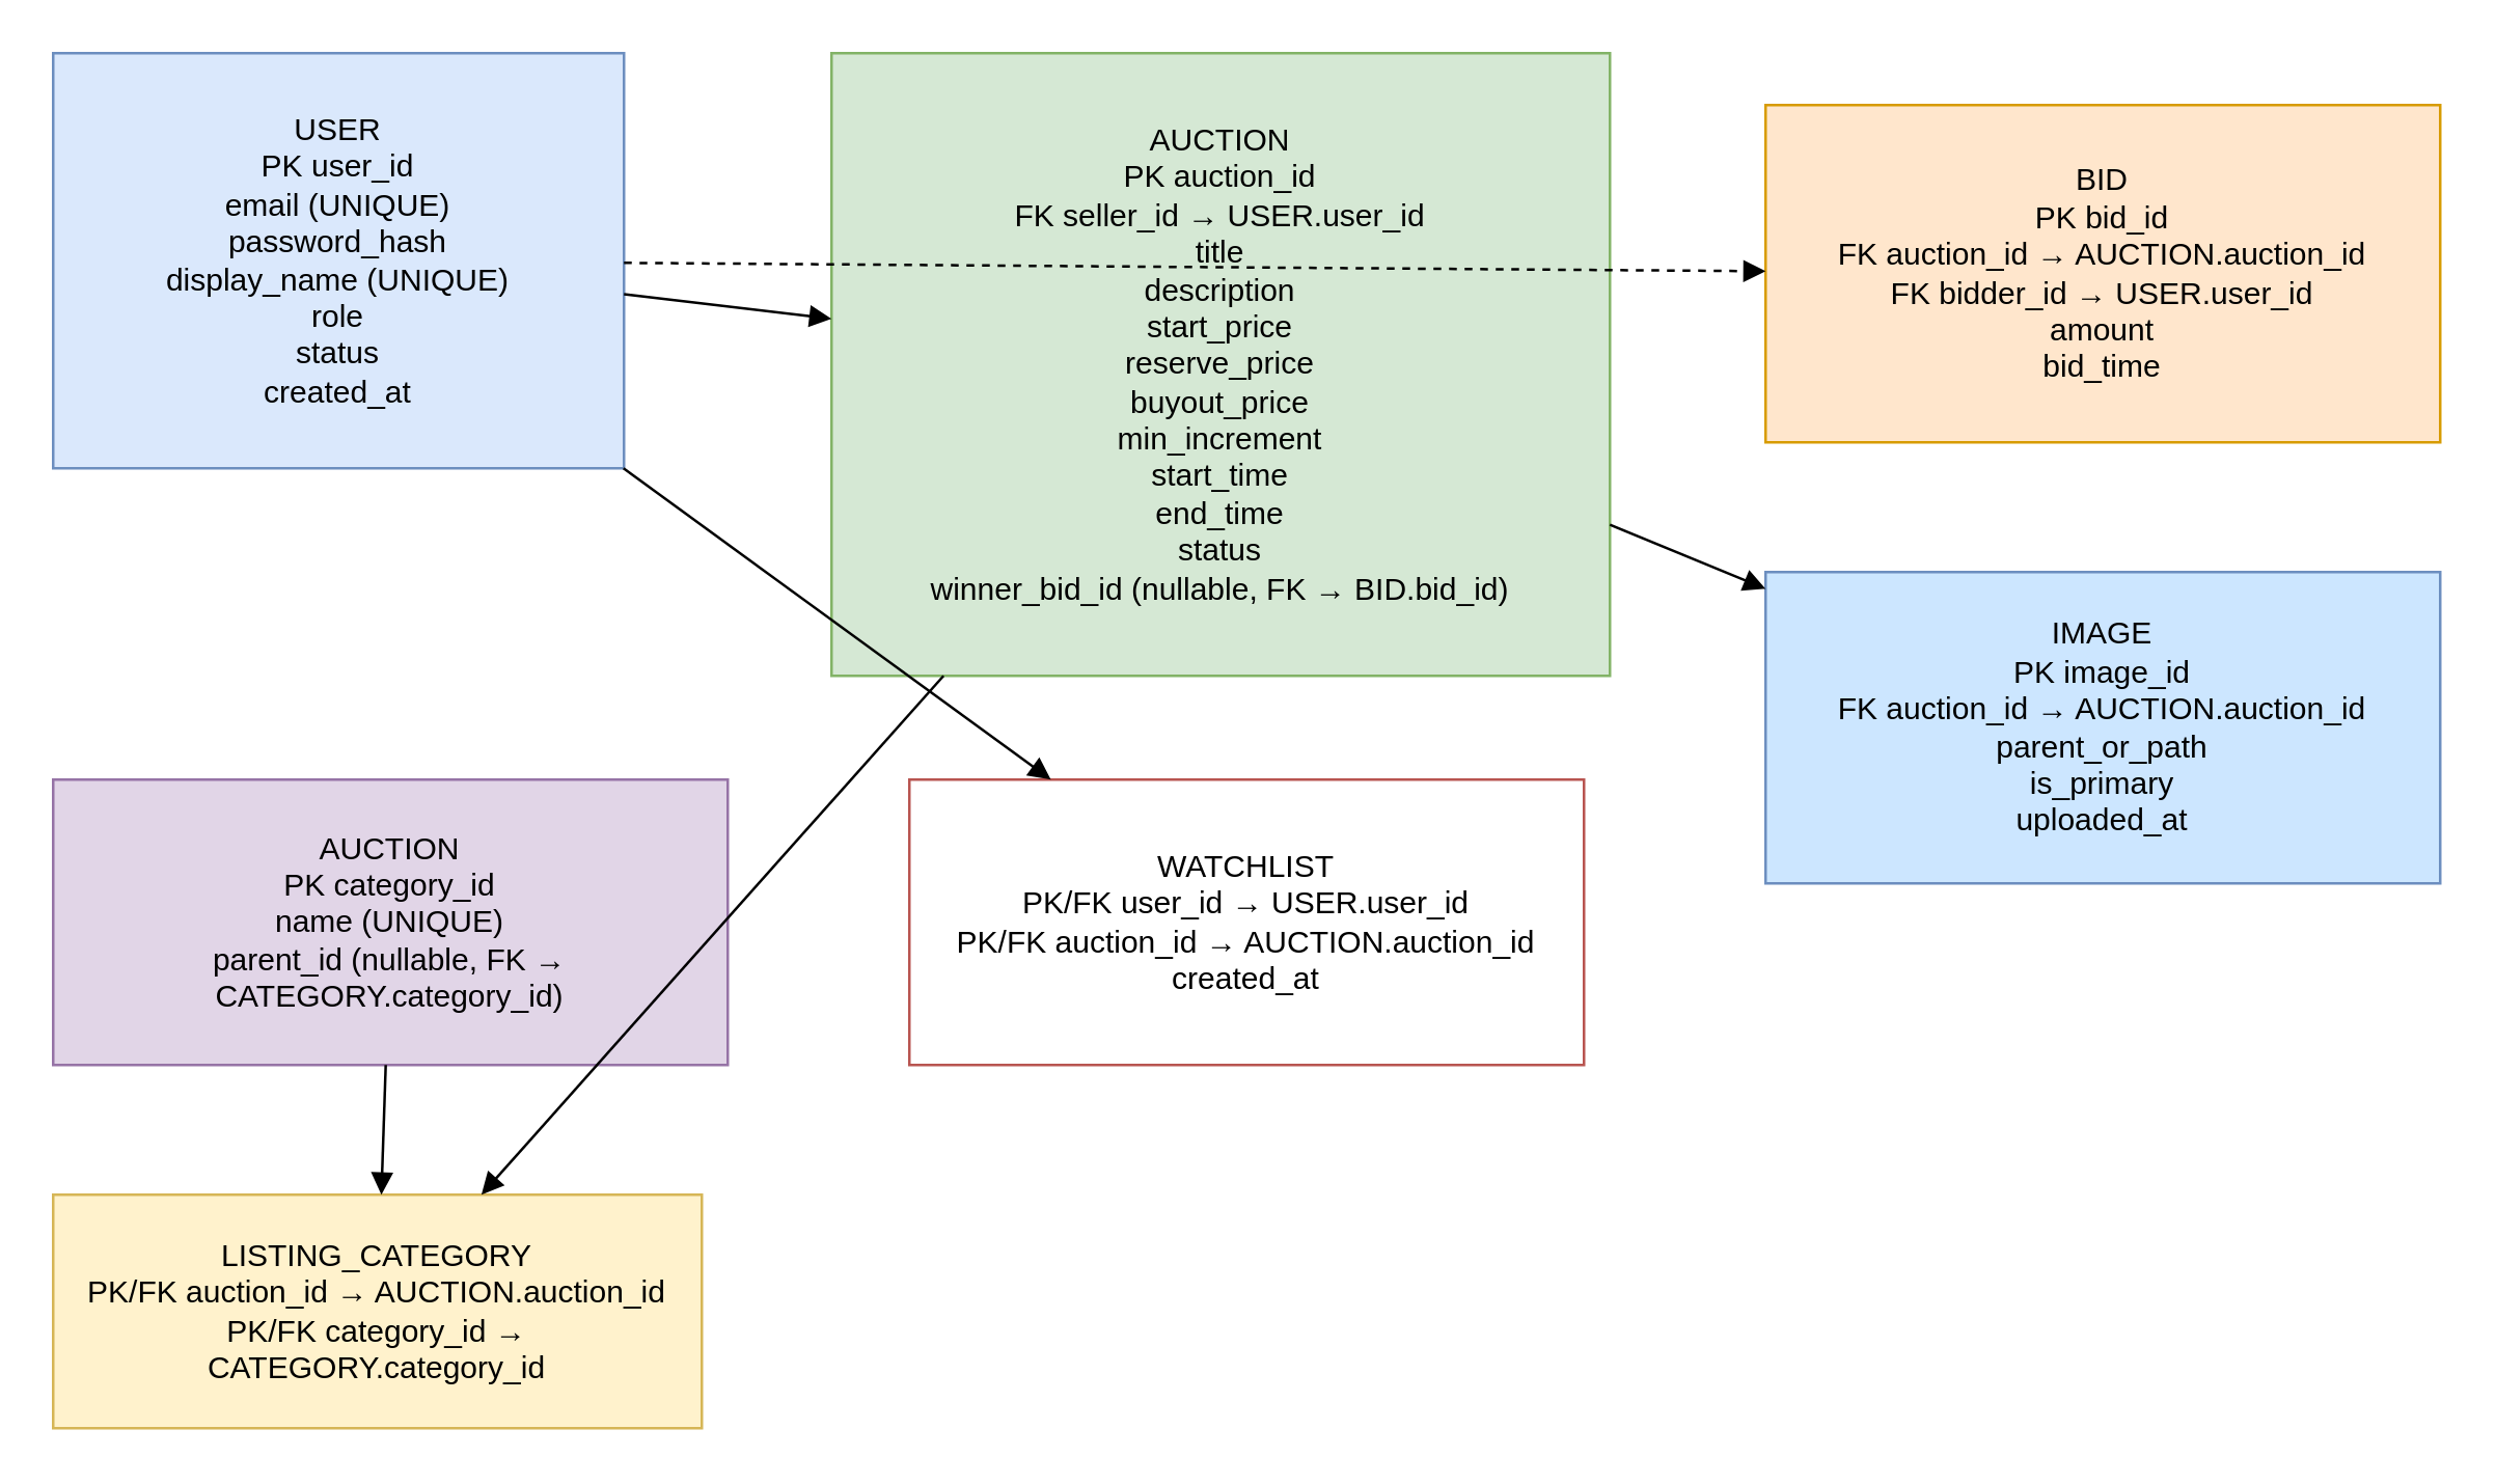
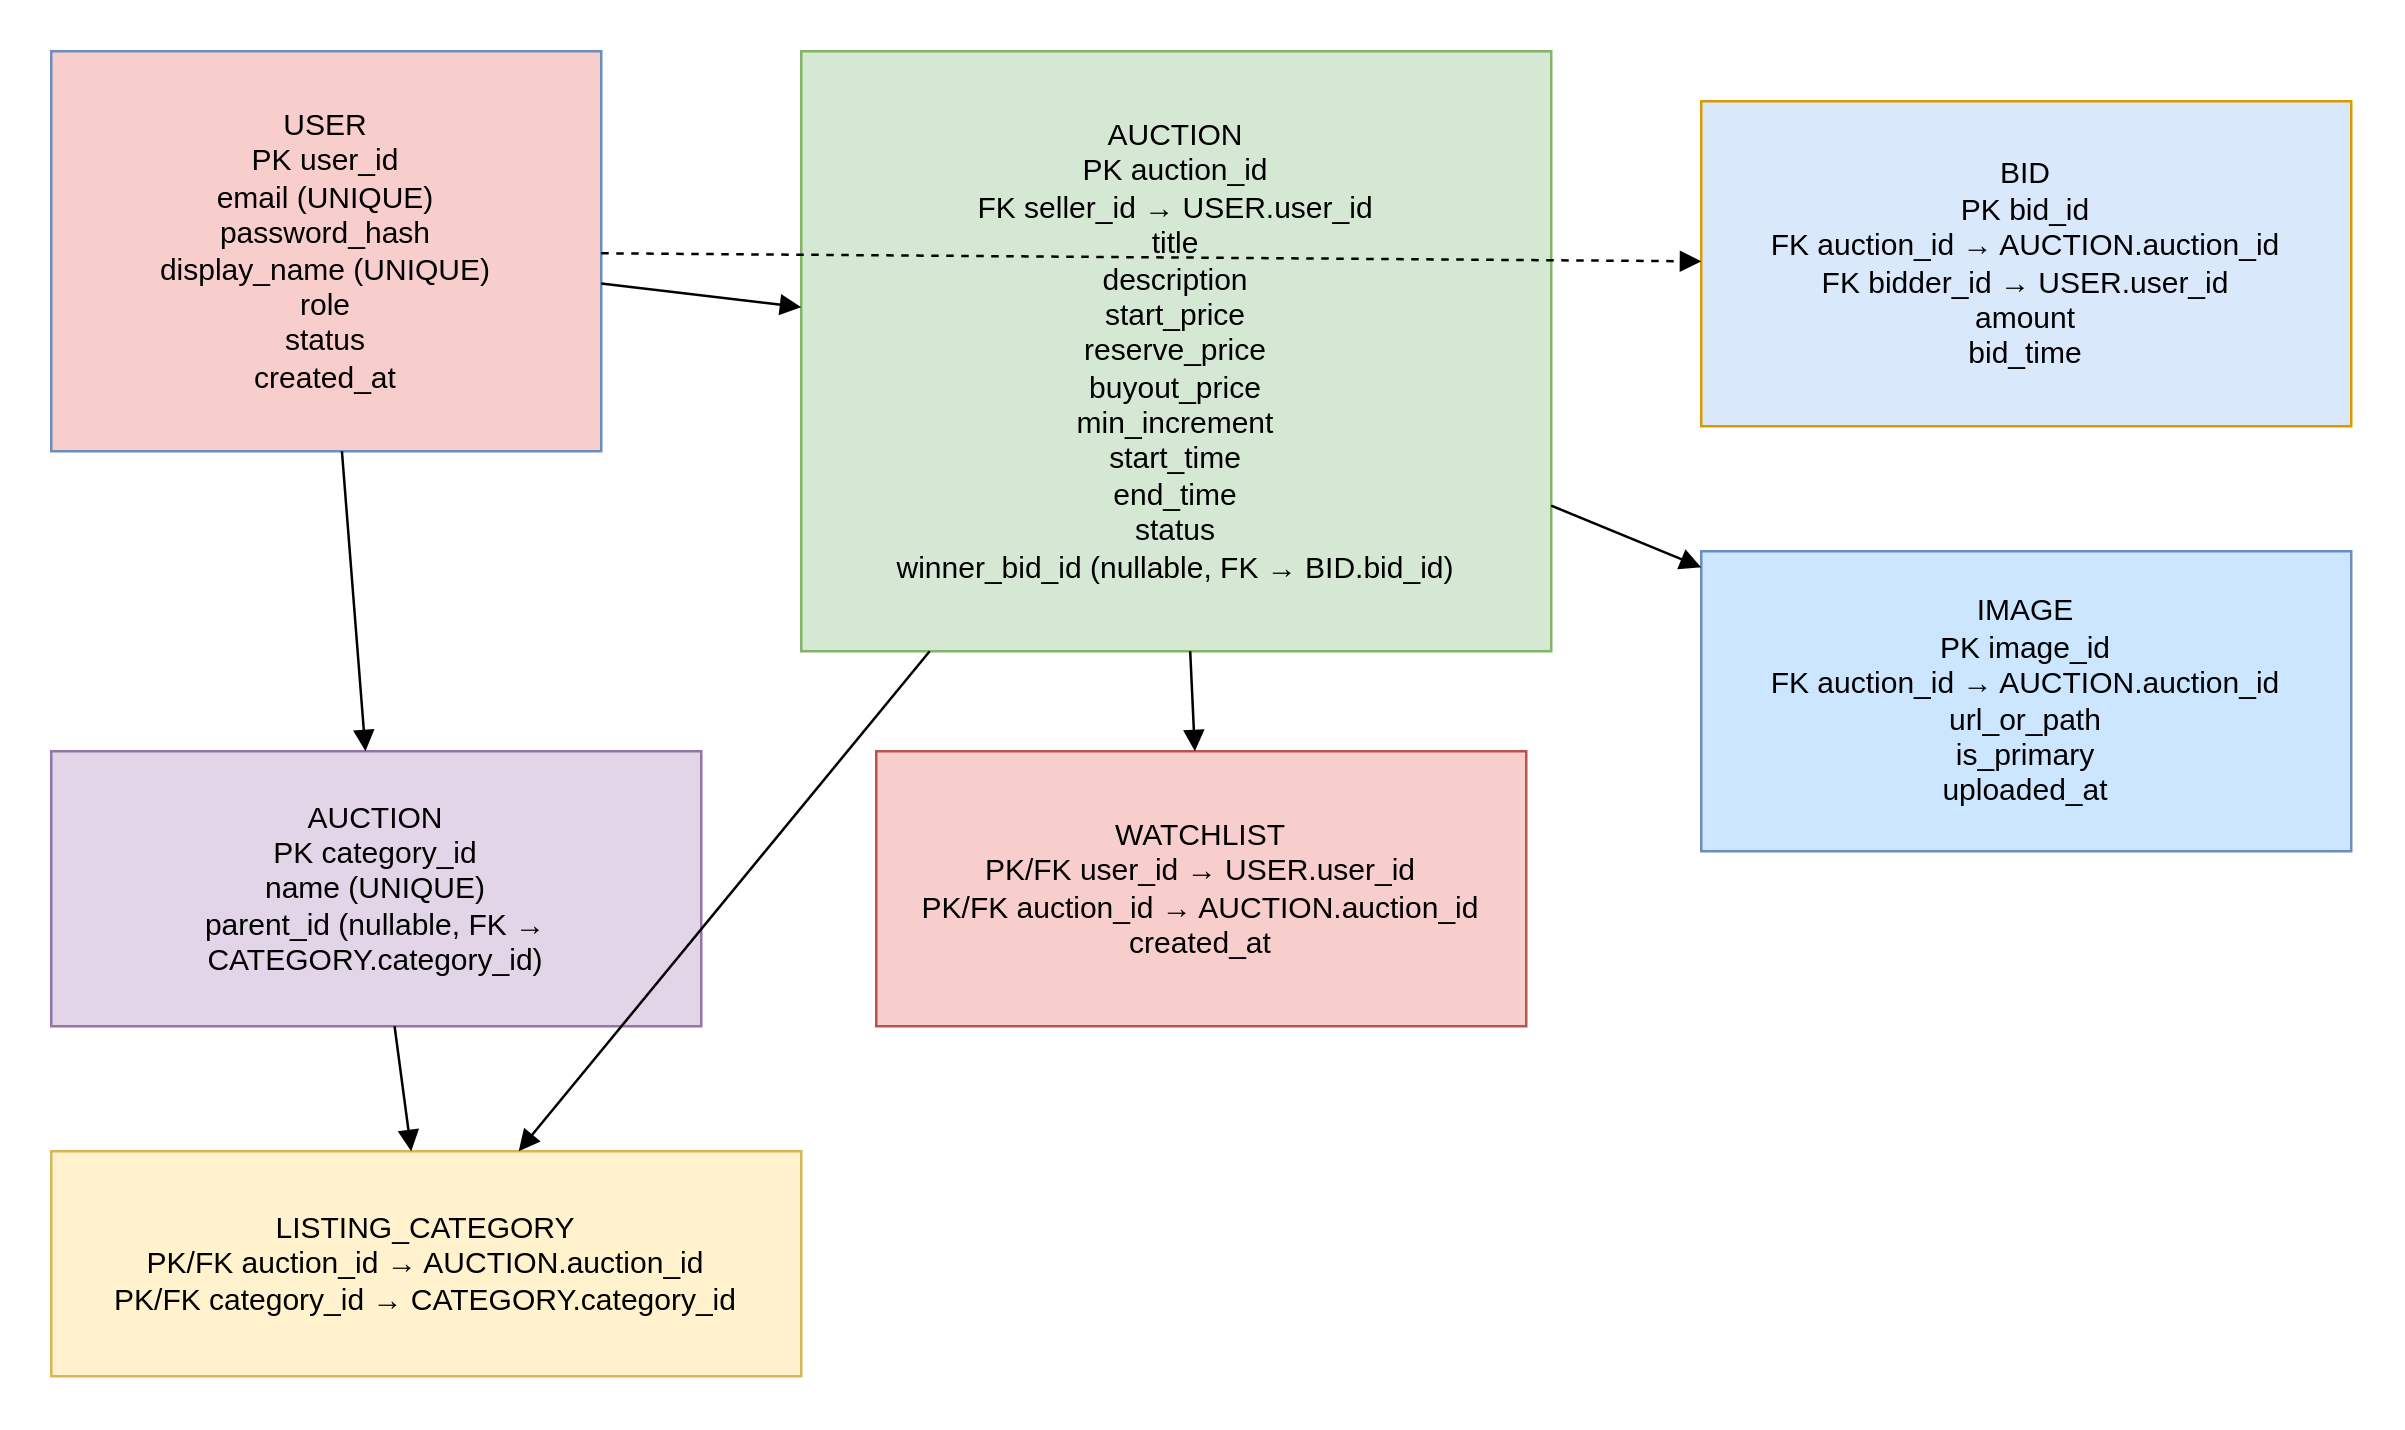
- <mxCell id="2" value="USER&#10;PK user_id&#10;email (UNIQUE)&#10;password_hash&#10;display_name (UNIQUE)&#10;role&#10;status&#10;created_at" style="rounded=0;whiteSpace=wrap;html=1;strokeWidth=1;fillColor=#dae8fc;strokeColor=#6c8ebf;" vertex="1" parent="1"><mxGeometry x="20" y="20" width="220" height="160" as="geometry" /></mxCell>
+ <mxCell id="2" value="USER&#10;PK user_id&#10;email (UNIQUE)&#10;password_hash&#10;display_name (UNIQUE)&#10;role&#10;status&#10;created_at" style="rounded=0;whiteSpace=wrap;html=1;strokeWidth=1;fillColor=#f8cecc;strokeColor=#6c8ebf;" vertex="1" parent="1"><mxGeometry x="20" y="20" width="220" height="160" as="geometry" /></mxCell>
- <mxCell id="4" value="BID&#10;PK bid_id&#10;FK auction_id → AUCTION.auction_id&#10;FK bidder_id → USER.user_id&#10;amount&#10;bid_time" style="rounded=0;whiteSpace=wrap;html=1;strokeWidth=1;fillColor=#ffe6cc;strokeColor=#d79b00;" vertex="1" parent="1"><mxGeometry x="680" y="40" width="260" height="130" as="geometry" /></mxCell>
+ <mxCell id="4" value="BID&#10;PK bid_id&#10;FK auction_id → AUCTION.auction_id&#10;FK bidder_id → USER.user_id&#10;amount&#10;bid_time" style="rounded=0;whiteSpace=wrap;html=1;strokeWidth=1;fillColor=#dae8fc;strokeColor=#d79b00;" vertex="1" parent="1"><mxGeometry x="680" y="40" width="260" height="130" as="geometry" /></mxCell>
- <mxCell id="11" style="endArrow=block;endFill=1;strokeWidth=1;" edge="1" parent="1" source="2" target="5"><mxGeometry relative="1" as="geometry" /></mxCell>
+ <mxCell id="11" style="endArrow=block;endFill=1;strokeWidth=1;" edge="1" parent="1" source="2" target="6"><mxGeometry relative="1" as="geometry" /></mxCell>
+ <mxCell id="12" style="endArrow=block;endFill=1;strokeWidth=1;" edge="1" parent="1" source="3" target="5"><mxGeometry relative="1" as="geometry" /></mxCell>
- <mxCell id="8" value="IMAGE&#10;PK image_id&#10;FK auction_id → AUCTION.auction_id&#10;parent_or_path&#10;is_primary&#10;uploaded_at" style="rounded=0;whiteSpace=wrap;html=1;strokeWidth=1;fillColor=#cce6ff;strokeColor=#6c8ebf;" vertex="1" parent="1"><mxGeometry x="680" y="220" width="260" height="120" as="geometry" /></mxCell>
+ <mxCell id="8" value="IMAGE&#10;PK image_id&#10;FK auction_id → AUCTION.auction_id&#10;url_or_path&#10;is_primary&#10;uploaded_at" style="rounded=0;whiteSpace=wrap;html=1;strokeWidth=1;fillColor=#cce6ff;strokeColor=#6c8ebf;" vertex="1" parent="1"><mxGeometry x="680" y="220" width="260" height="120" as="geometry" /></mxCell>
- <mxCell id="5" value="WATCHLIST&#10;PK/FK user_id → USER.user_id&#10;PK/FK auction_id → AUCTION.auction_id&#10;created_at" style="rounded=0;whiteSpace=wrap;html=1;strokeWidth=1;fillColor=#ffffff;strokeColor=#b85450;" vertex="1" parent="1"><mxGeometry x="350" y="300" width="260" height="110" as="geometry" /></mxCell>
+ <mxCell id="5" value="WATCHLIST&#10;PK/FK user_id → USER.user_id&#10;PK/FK auction_id → AUCTION.auction_id&#10;created_at" style="rounded=0;whiteSpace=wrap;html=1;strokeWidth=1;fillColor=#f8cecc;strokeColor=#b85450;" vertex="1" parent="1"><mxGeometry x="350" y="300" width="260" height="110" as="geometry" /></mxCell>
- <mxCell id="7" value="LISTING_CATEGORY&#10;PK/FK auction_id → AUCTION.auction_id&#10;PK/FK category_id → CATEGORY.category_id" style="rounded=0;whiteSpace=wrap;html=1;strokeWidth=1;fillColor=#fff2cc;strokeColor=#d6b656;" vertex="1" parent="1"><mxGeometry x="20" y="460" width="250" height="90" as="geometry" /></mxCell>
+ <mxCell id="7" value="LISTING_CATEGORY&#10;PK/FK auction_id → AUCTION.auction_id&#10;PK/FK category_id → CATEGORY.category_id" style="rounded=0;whiteSpace=wrap;html=1;strokeWidth=1;fillColor=#fff2cc;strokeColor=#d6b656;" vertex="1" parent="1"><mxGeometry x="20" y="460" width="300" height="90" as="geometry" /></mxCell>
